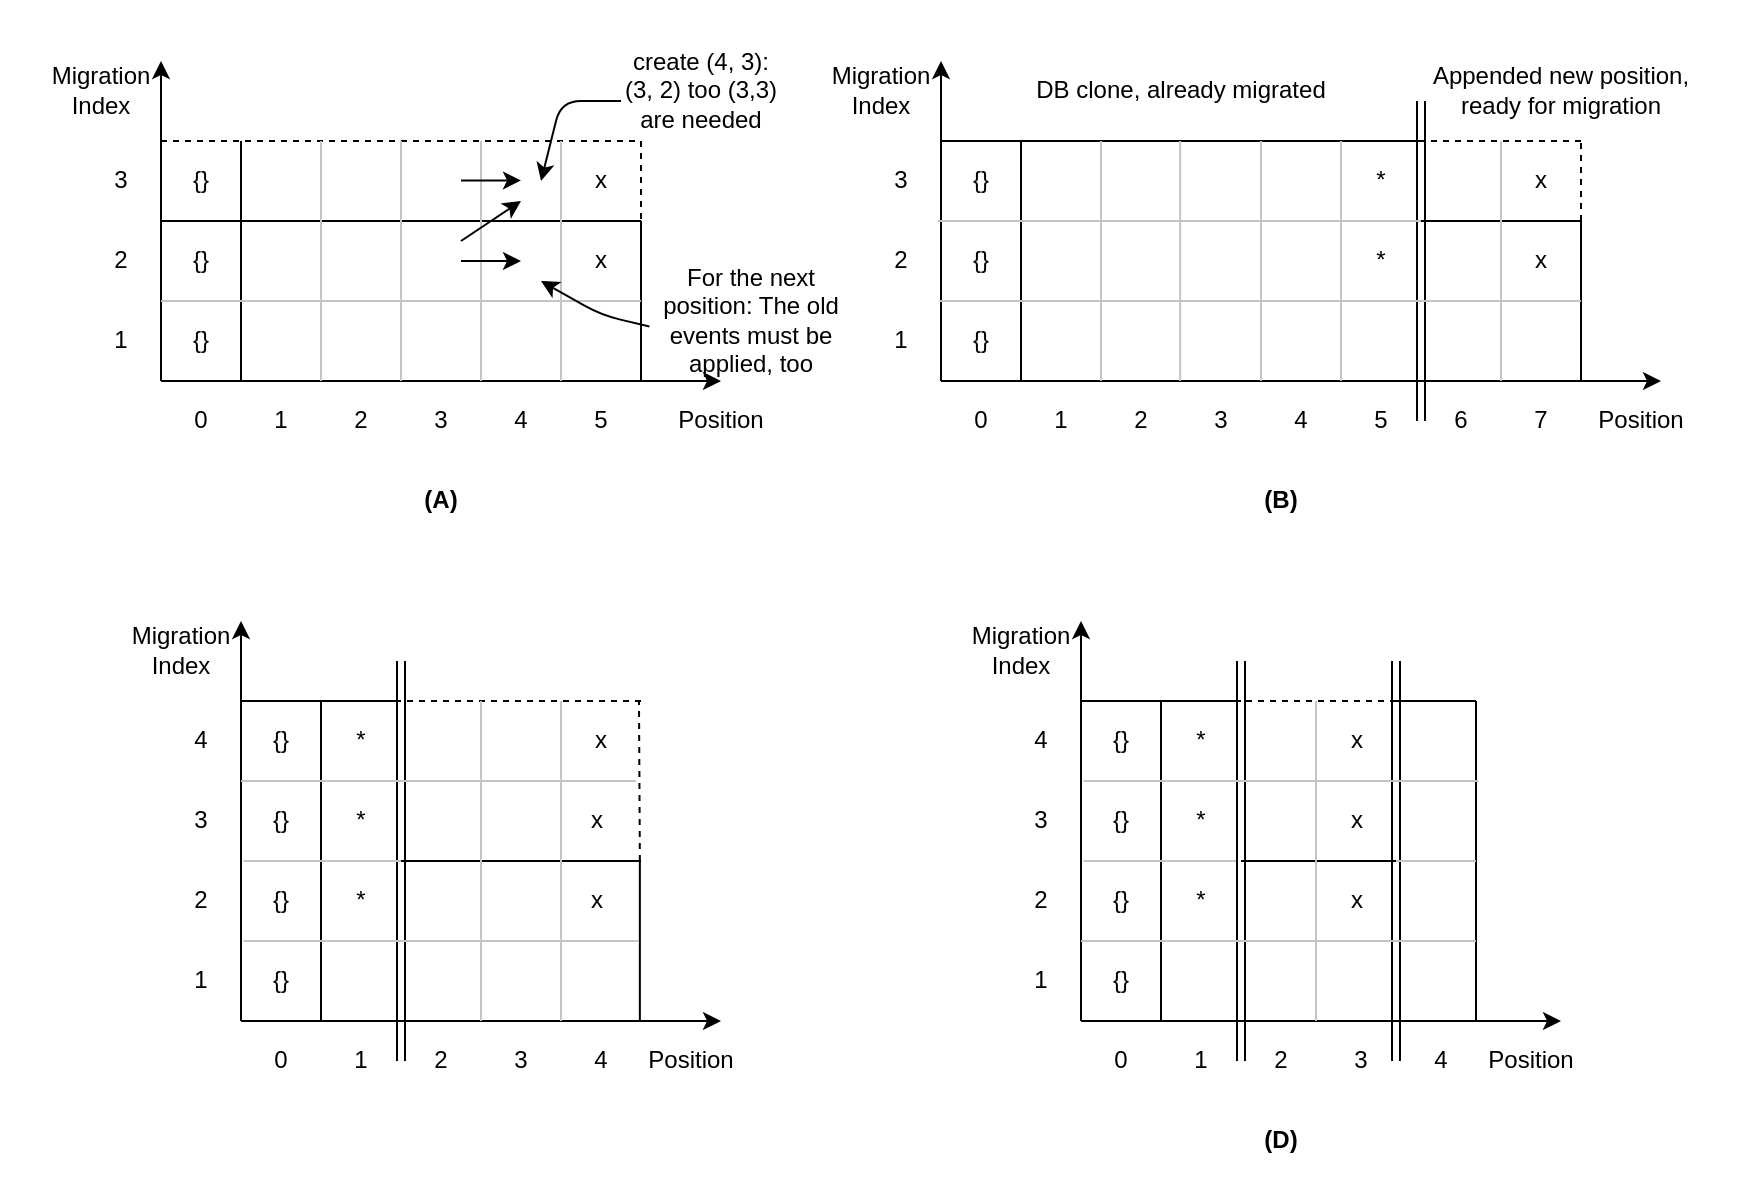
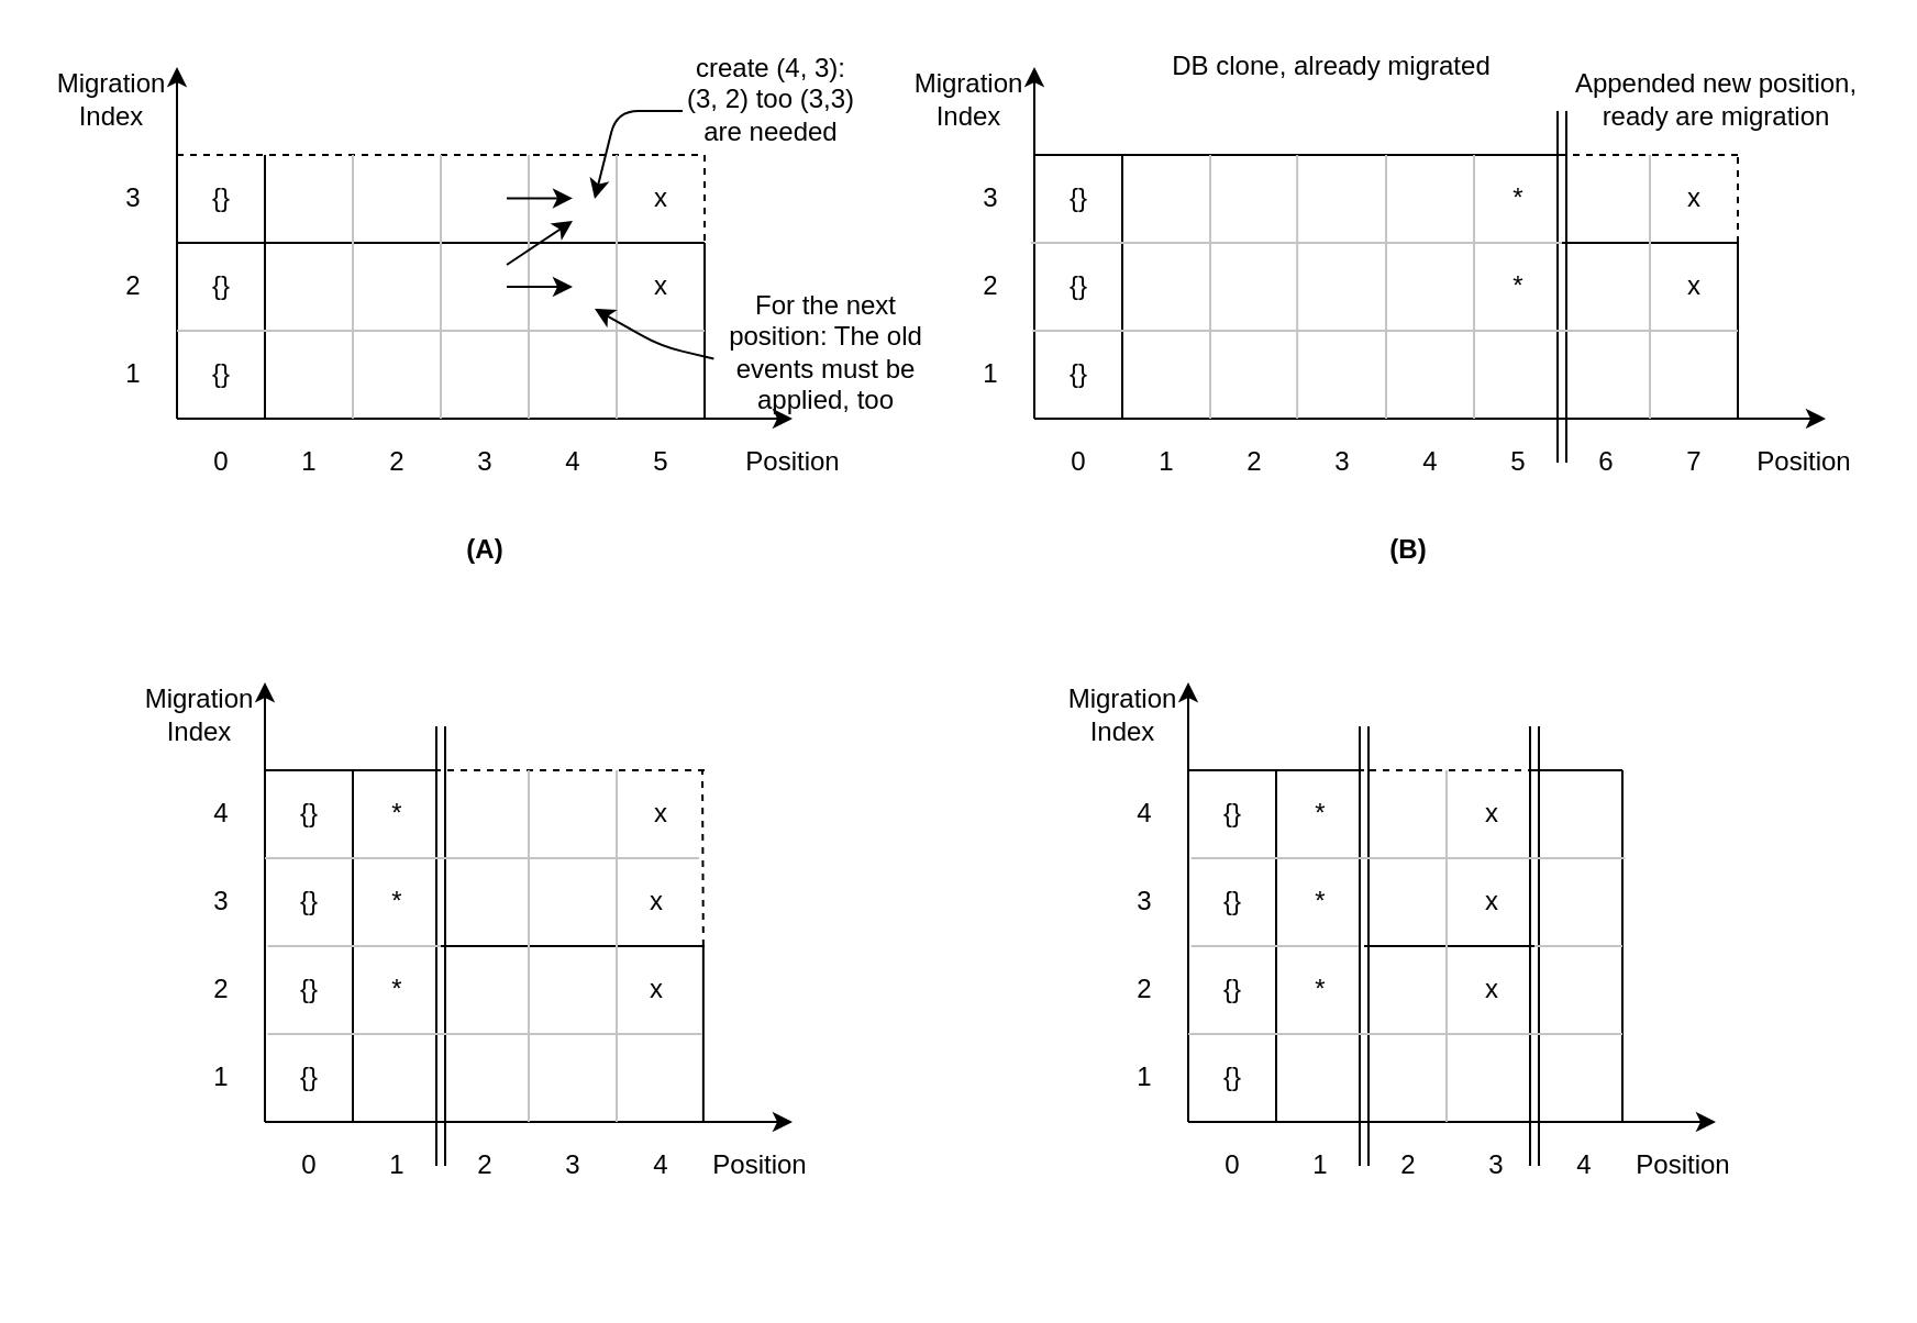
- <mxCell id="30" value="DB clone, already migrated" style="text;html=1;align=center;verticalAlign=middle;resizable=0;points=[];autosize=1;strokeColor=none;" parent="1" vertex="1"><mxGeometry x="510" y="35" width="160" height="20" as="geometry" /></mxCell>
+ <mxCell id="30" value="DB clone, already migrated" style="text;html=1;align=center;verticalAlign=middle;resizable=0;points=[];autosize=1;strokeColor=none;" parent="1" vertex="1"><mxGeometry x="525" y="20" width="160" height="20" as="geometry" /></mxCell>
- <mxCell id="31" value="Appended new position,&lt;br&gt;ready for migration" style="text;html=1;align=center;verticalAlign=middle;resizable=0;points=[];autosize=1;strokeColor=none;" parent="1" vertex="1"><mxGeometry x="710" y="30" width="140" height="30" as="geometry" /></mxCell>
+ <mxCell id="31" value="Appended new position,&lt;br&gt;ready are migration" style="text;html=1;align=center;verticalAlign=middle;resizable=0;points=[];autosize=1;strokeColor=none;" parent="1" vertex="1"><mxGeometry x="710" y="30" width="140" height="30" as="geometry" /></mxCell>
- <mxCell id="88" value="&lt;b&gt;(D)&lt;/b&gt;" style="text;html=1;align=center;verticalAlign=middle;resizable=0;points=[];autosize=1;strokeColor=none;" parent="1" vertex="1"><mxGeometry x="625" y="560" width="30" height="20" as="geometry" /></mxCell>
